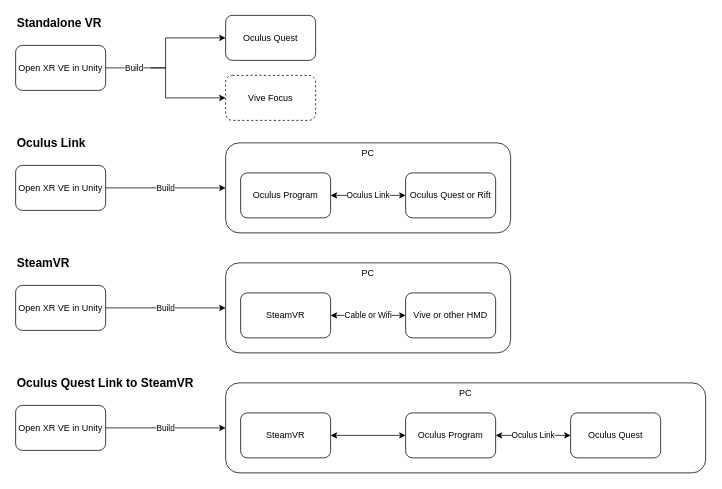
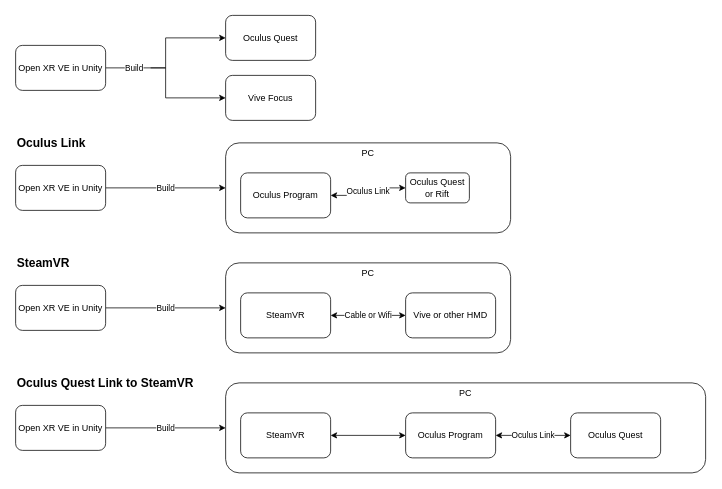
- <mxCell id="27" value="&lt;b&gt;&lt;font style=&quot;font-size: 16px&quot;&gt;Standalone VR&lt;/font&gt;&lt;/b&gt;" style="text;html=1;strokeColor=none;fillColor=none;align=left;verticalAlign=middle;whiteSpace=wrap;rounded=0;" vertex="1" parent="1"><mxGeometry x="20" y="20" width="180" height="20" as="geometry" /></mxCell>
- <mxCell id="26" value="Vive Focus" style="rounded=1;whiteSpace=wrap;html=1;dashed=1;" vertex="1" parent="1"><mxGeometry x="300" y="100" width="120" height="60" as="geometry" /></mxCell>
+ <mxCell id="26" value="Vive Focus" style="rounded=1;whiteSpace=wrap;html=1;" vertex="1" parent="1"><mxGeometry x="300" y="100" width="120" height="60" as="geometry" /></mxCell>
- <mxCell id="11" value="Oculus Quest or Rift" style="rounded=1;whiteSpace=wrap;html=1;" parent="1" vertex="1"><mxGeometry x="540" y="230" width="120" height="60" as="geometry" /></mxCell>
+ <mxCell id="11" value="Oculus Quest or Rift" style="rounded=1;whiteSpace=wrap;html=1;" parent="1" vertex="1"><mxGeometry x="540" y="230" width="85" height="40" as="geometry" /></mxCell>
